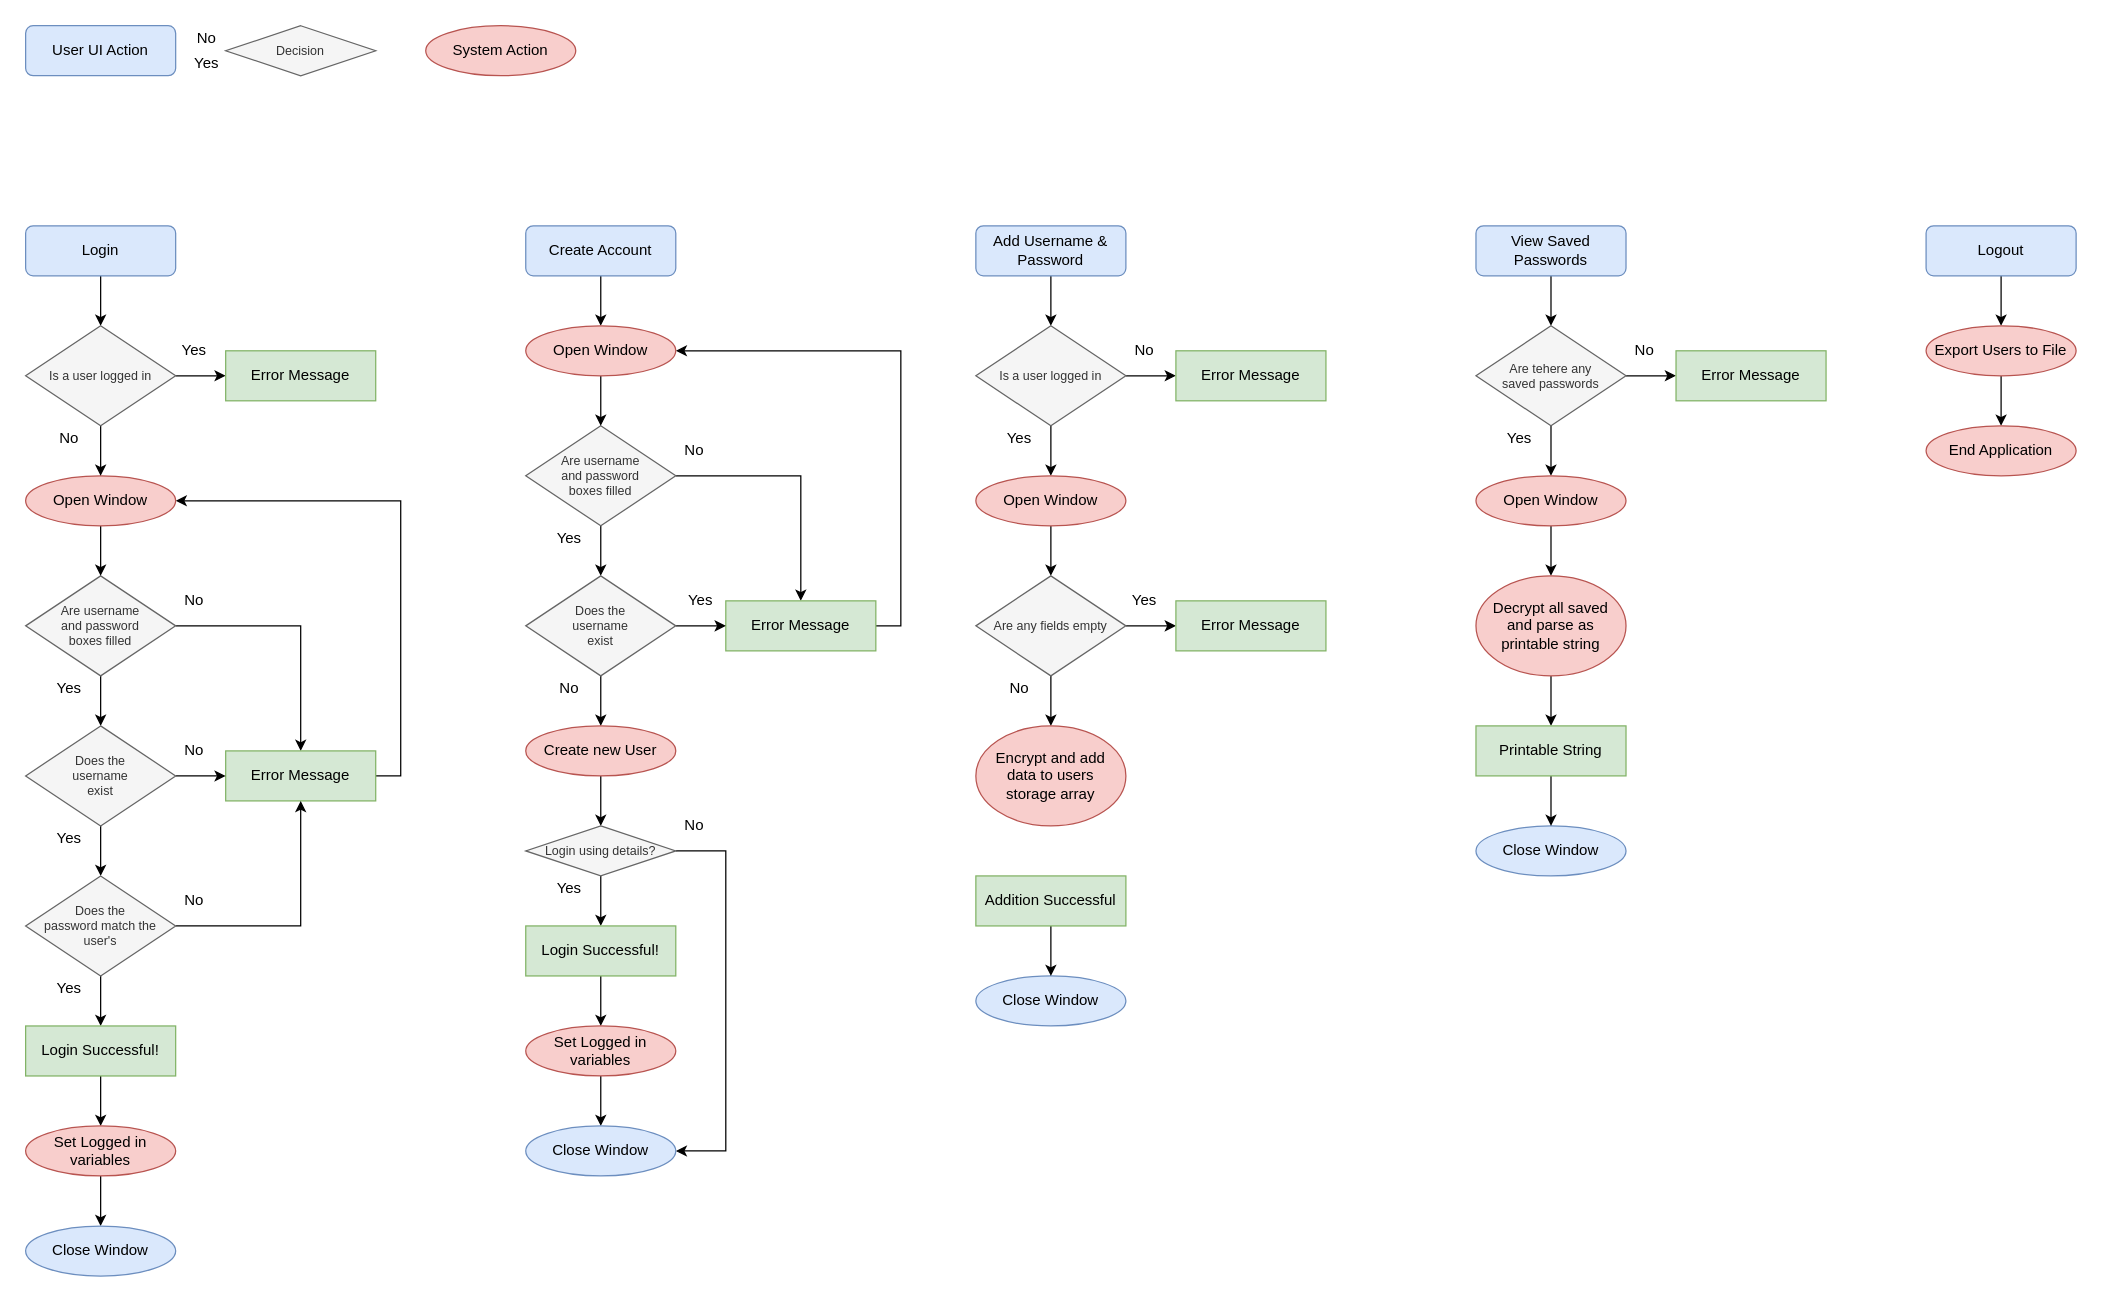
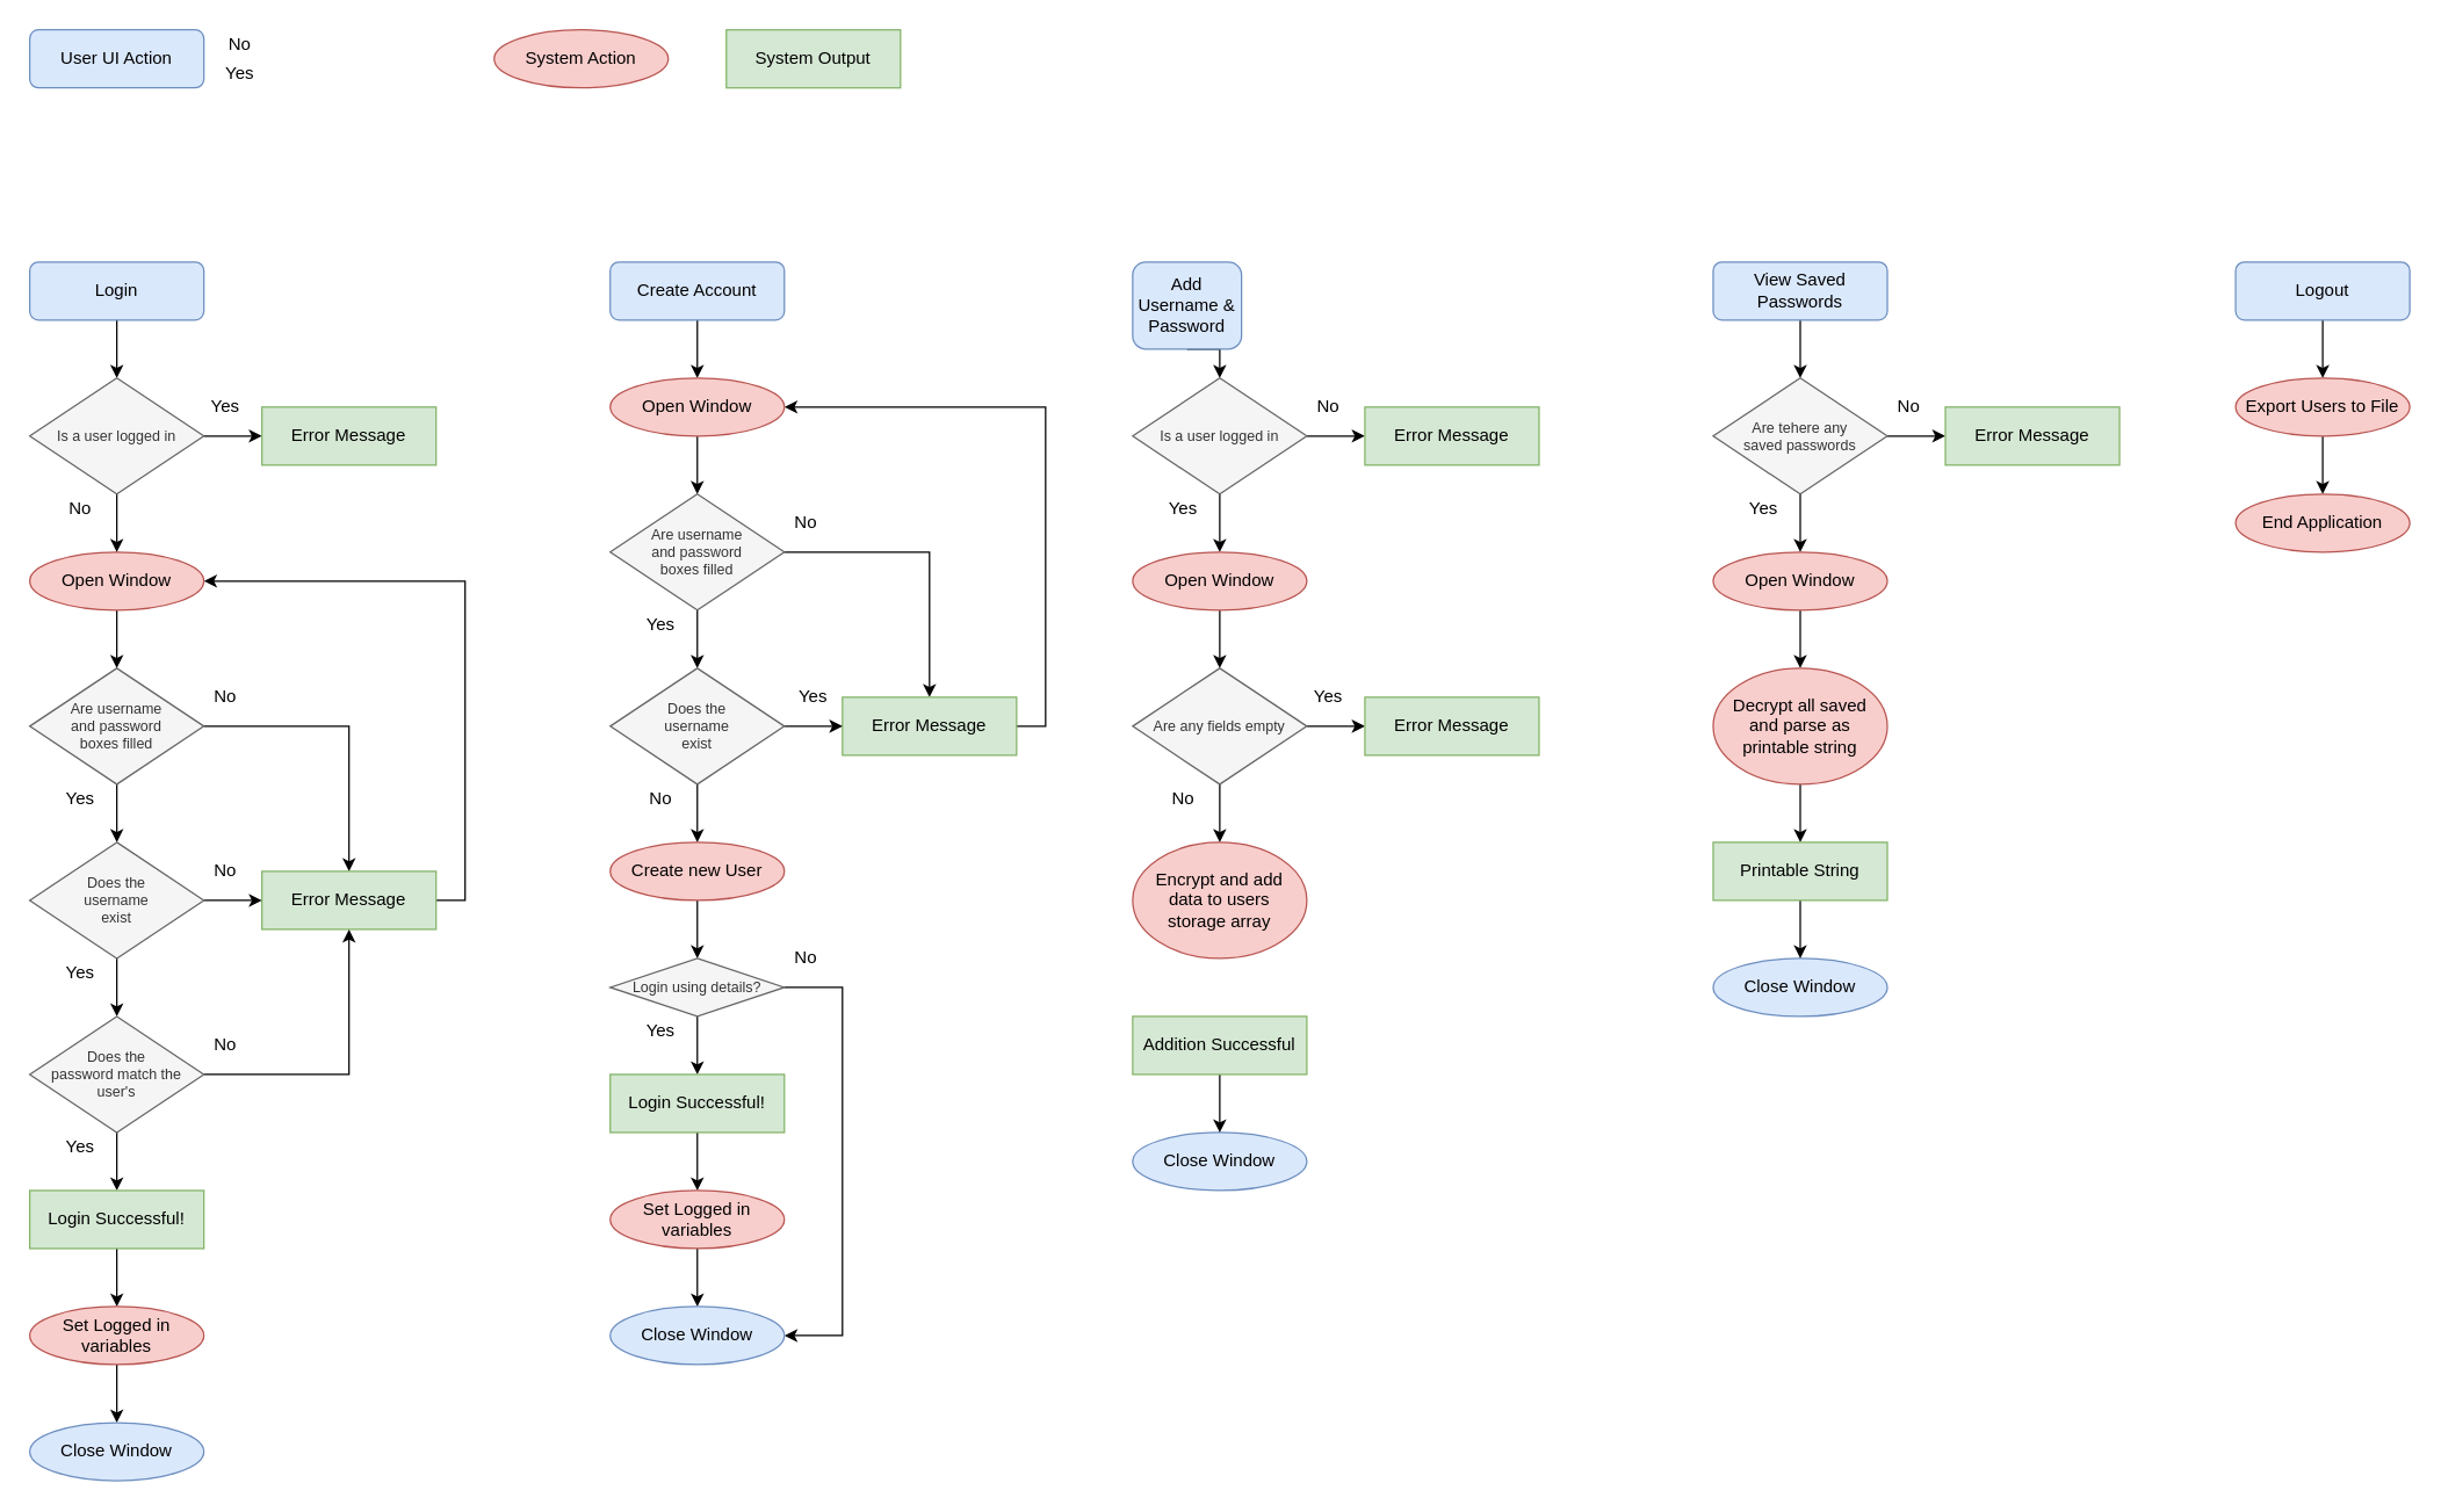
- <mxCell id="5" value="Decision" style="rhombus;whiteSpace=wrap;html=1;fillColor=#f5f5f5;fontColor=#333333;strokeColor=#666666;fontSize=10;" vertex="1" parent="1"><mxGeometry x="180" y="20" width="120" height="40" as="geometry" /></mxCell>
+ <mxCell id="7" value="System Output" style="rounded=0;whiteSpace=wrap;html=1;fillColor=#d5e8d4;strokeColor=#82b366;" vertex="1" parent="1"><mxGeometry x="500" y="20" width="120" height="40" as="geometry" /></mxCell>
- <mxCell id="59" value="Add Username &amp;amp; Password" style="rounded=1;whiteSpace=wrap;html=1;fillColor=#dae8fc;strokeColor=#6c8ebf;" vertex="1" parent="1"><mxGeometry x="780" y="180" width="120" height="40" as="geometry" /></mxCell>
+ <mxCell id="59" value="Add Username &amp;amp; Password" style="rounded=1;whiteSpace=wrap;html=1;fillColor=#dae8fc;strokeColor=#6c8ebf;" vertex="1" parent="1"><mxGeometry x="780" y="180" width="75" height="60" as="geometry" /></mxCell>
